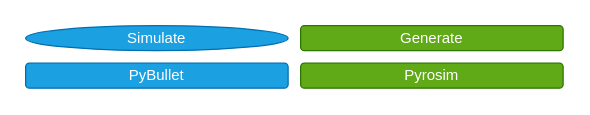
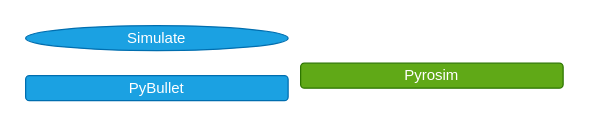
- <mxCell id="3" value="Generate" style="rounded=1;whiteSpace=wrap;html=1;fillColor=#60a917;strokeColor=#2D7600;fontColor=#ffffff;" vertex="1" parent="1"><mxGeometry x="240" y="20" width="210" height="20" as="geometry" /></mxCell>
- <mxCell id="4" value="PyBullet" style="rounded=1;whiteSpace=wrap;html=1;fillColor=#1ba1e2;strokeColor=#006EAF;fontColor=#ffffff;" vertex="1" parent="1"><mxGeometry x="20" y="50" width="210" height="20" as="geometry" /></mxCell>
+ <mxCell id="4" value="PyBullet" style="rounded=1;whiteSpace=wrap;html=1;fillColor=#1ba1e2;strokeColor=#006EAF;fontColor=#ffffff;" vertex="1" parent="1"><mxGeometry x="20" y="60" width="210" height="20" as="geometry" /></mxCell>
